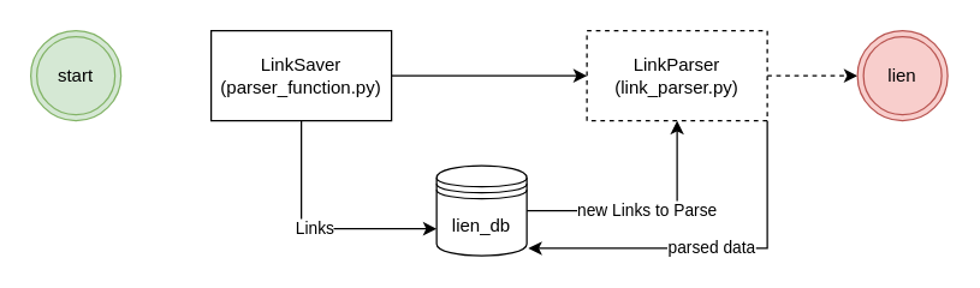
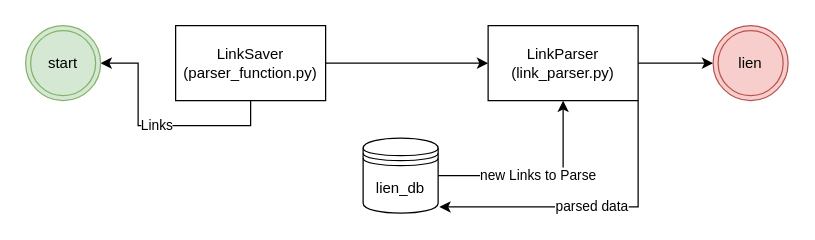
- <mxCell id="9" value="LinkParser&lt;br&gt;(link_parser.py)" style="rounded=0;whiteSpace=wrap;html=1;dashed=1;" vertex="1" parent="1"><mxGeometry x="390" y="20" width="120" height="60" as="geometry" /></mxCell>
+ <mxCell id="9" value="LinkParser&lt;br&gt;(link_parser.py)" style="rounded=0;whiteSpace=wrap;html=1;" vertex="1" parent="1"><mxGeometry x="390" y="20" width="120" height="60" as="geometry" /></mxCell>
- <mxCell id="8" style="edgeStyle=orthogonalEdgeStyle;rounded=0;orthogonalLoop=1;jettySize=auto;html=1;exitX=1;exitY=0.5;exitDx=0;exitDy=0;entryX=0;entryY=0.5;entryDx=0;entryDy=0;dashed=1;" edge="1" parent="1" source="9" target="11"><mxGeometry relative="1" as="geometry" /></mxCell>
+ <mxCell id="8" style="edgeStyle=orthogonalEdgeStyle;rounded=0;orthogonalLoop=1;jettySize=auto;html=1;exitX=1;exitY=0.5;exitDx=0;exitDy=0;entryX=0;entryY=0.5;entryDx=0;entryDy=0;" edge="1" parent="1" source="9" target="11"><mxGeometry relative="1" as="geometry" /></mxCell>
- <mxCell id="2" value="Links" style="edgeStyle=orthogonalEdgeStyle;rounded=0;orthogonalLoop=1;jettySize=auto;html=1;exitX=0.5;exitY=1;exitDx=0;exitDy=0;entryX=0;entryY=0.7;entryDx=0;entryDy=0;" edge="1" parent="1" source="4" target="7"><mxGeometry relative="1" as="geometry" /></mxCell>
+ <mxCell id="2" value="Links" style="edgeStyle=orthogonalEdgeStyle;rounded=0;orthogonalLoop=1;jettySize=auto;html=1;exitX=0.5;exitY=1;exitDx=0;exitDy=0;" edge="1" parent="1" source="4" target="5"><mxGeometry relative="1" as="geometry" /></mxCell>
